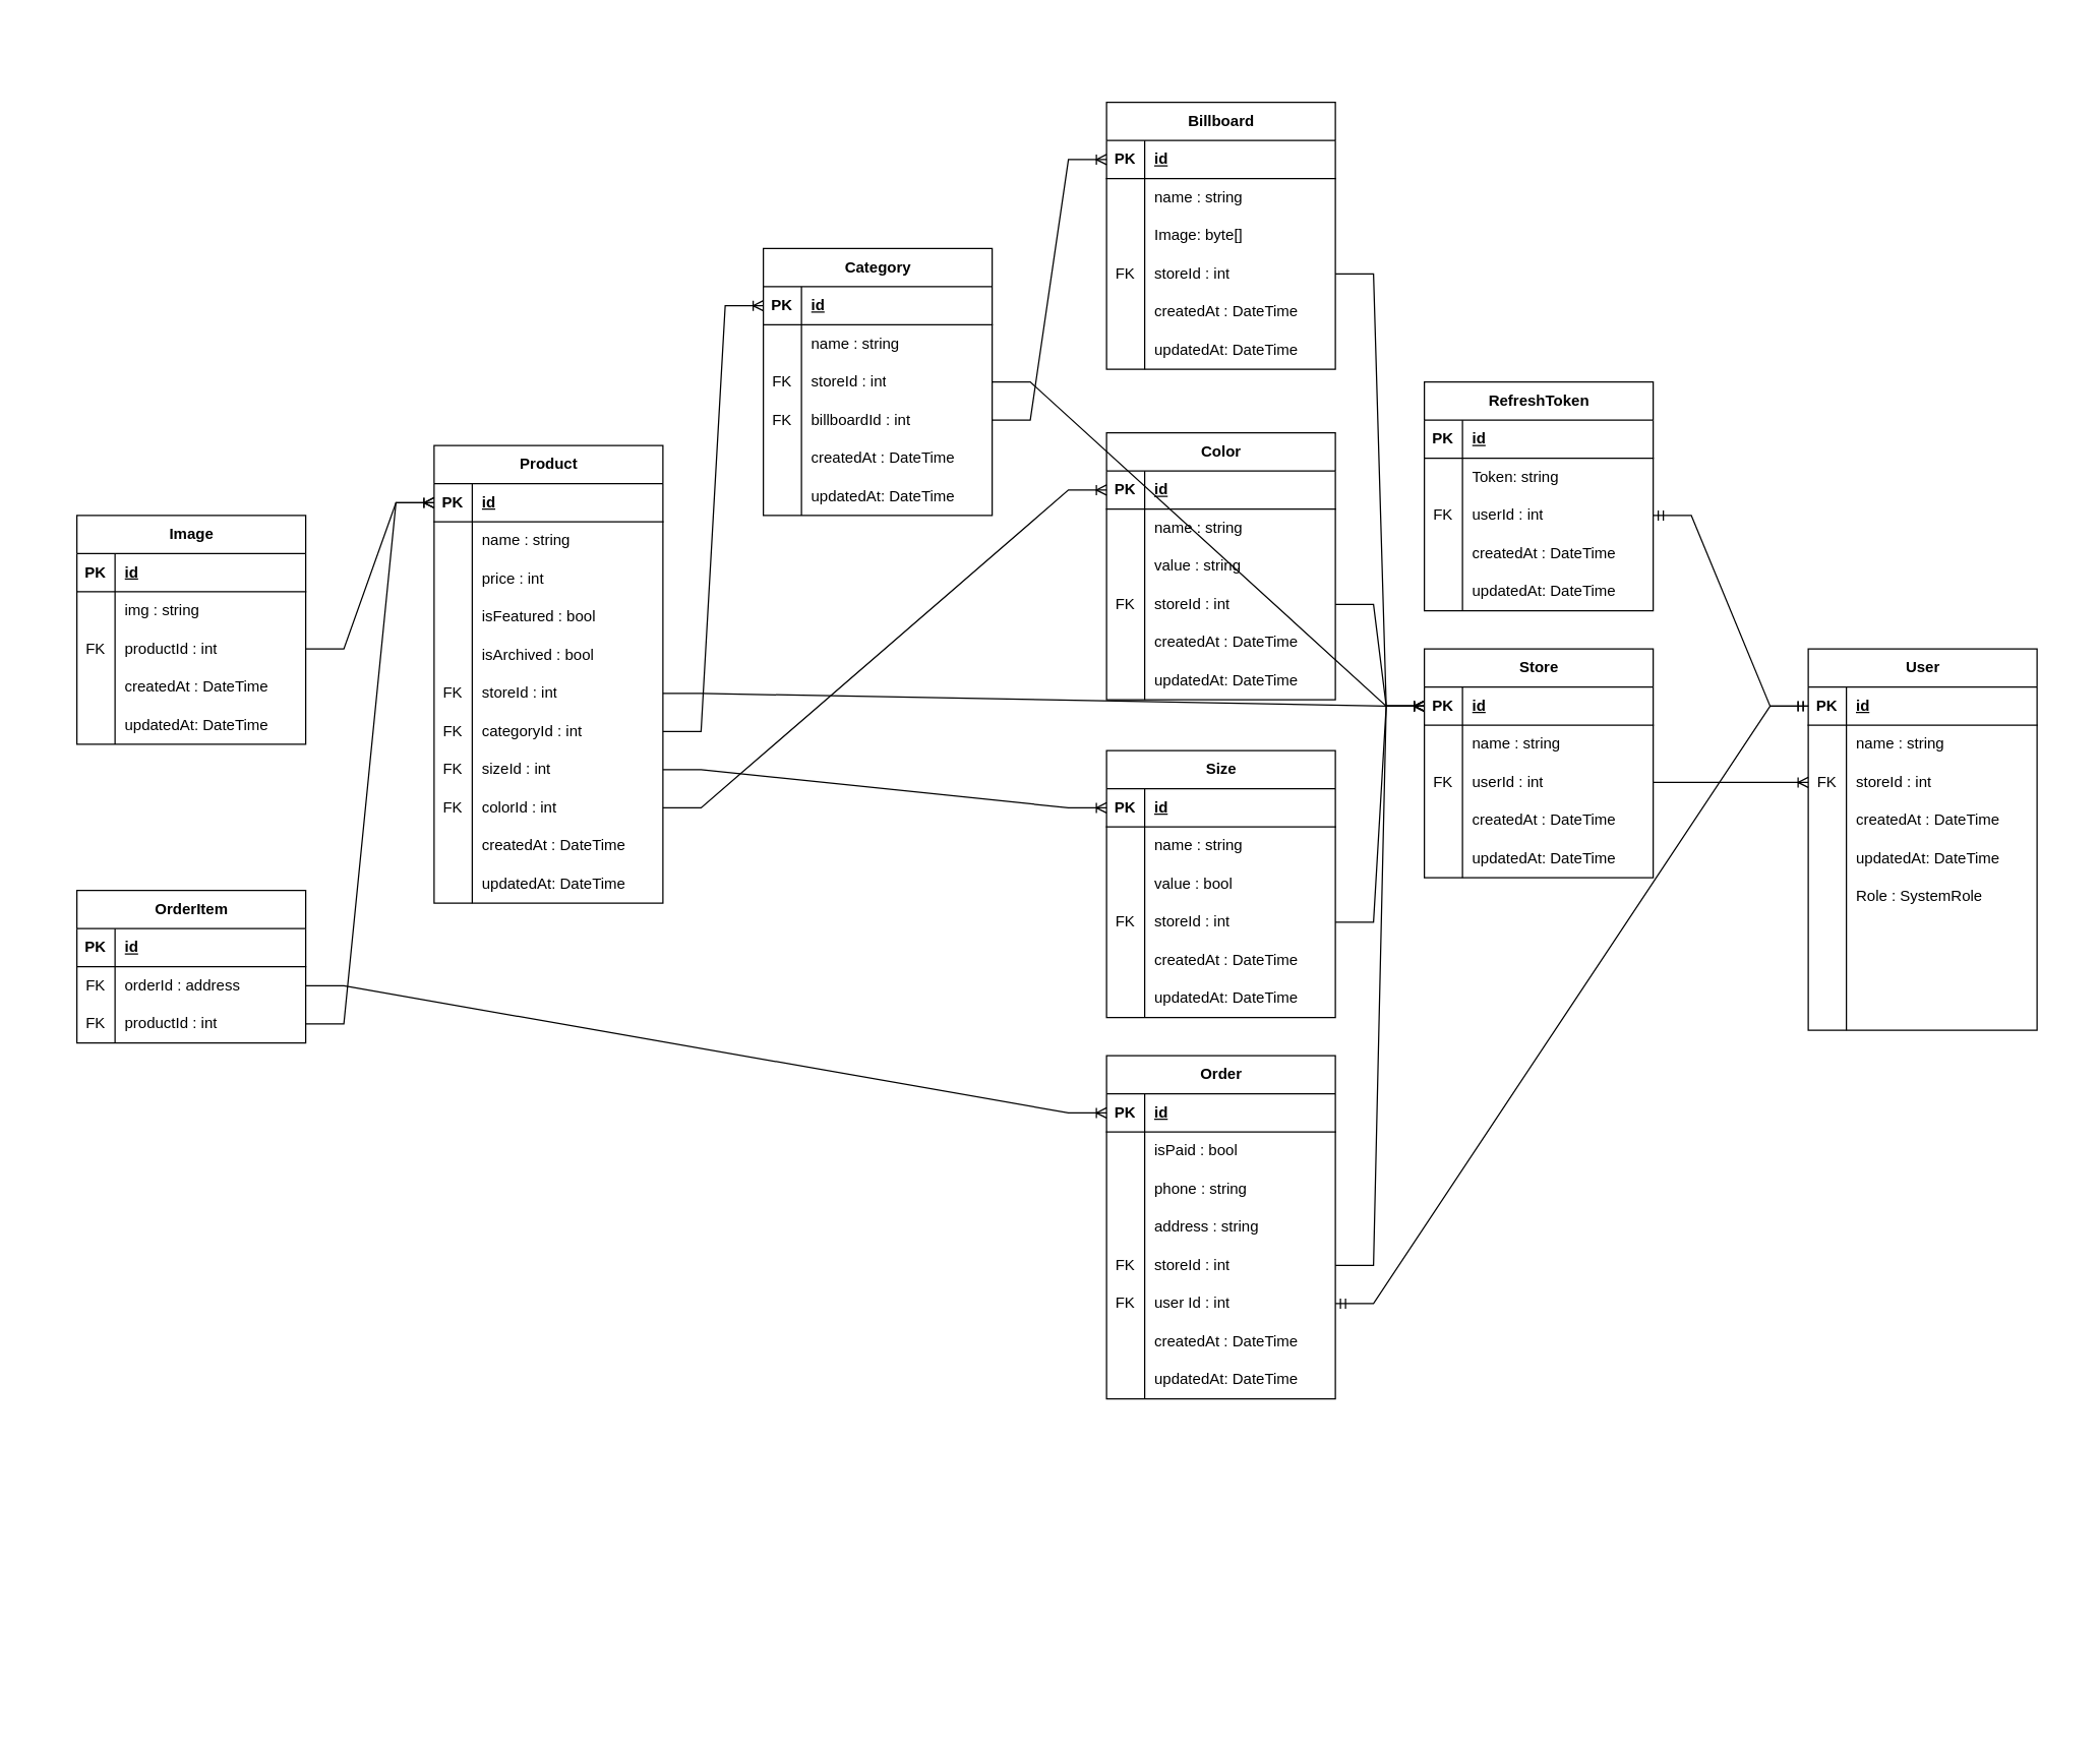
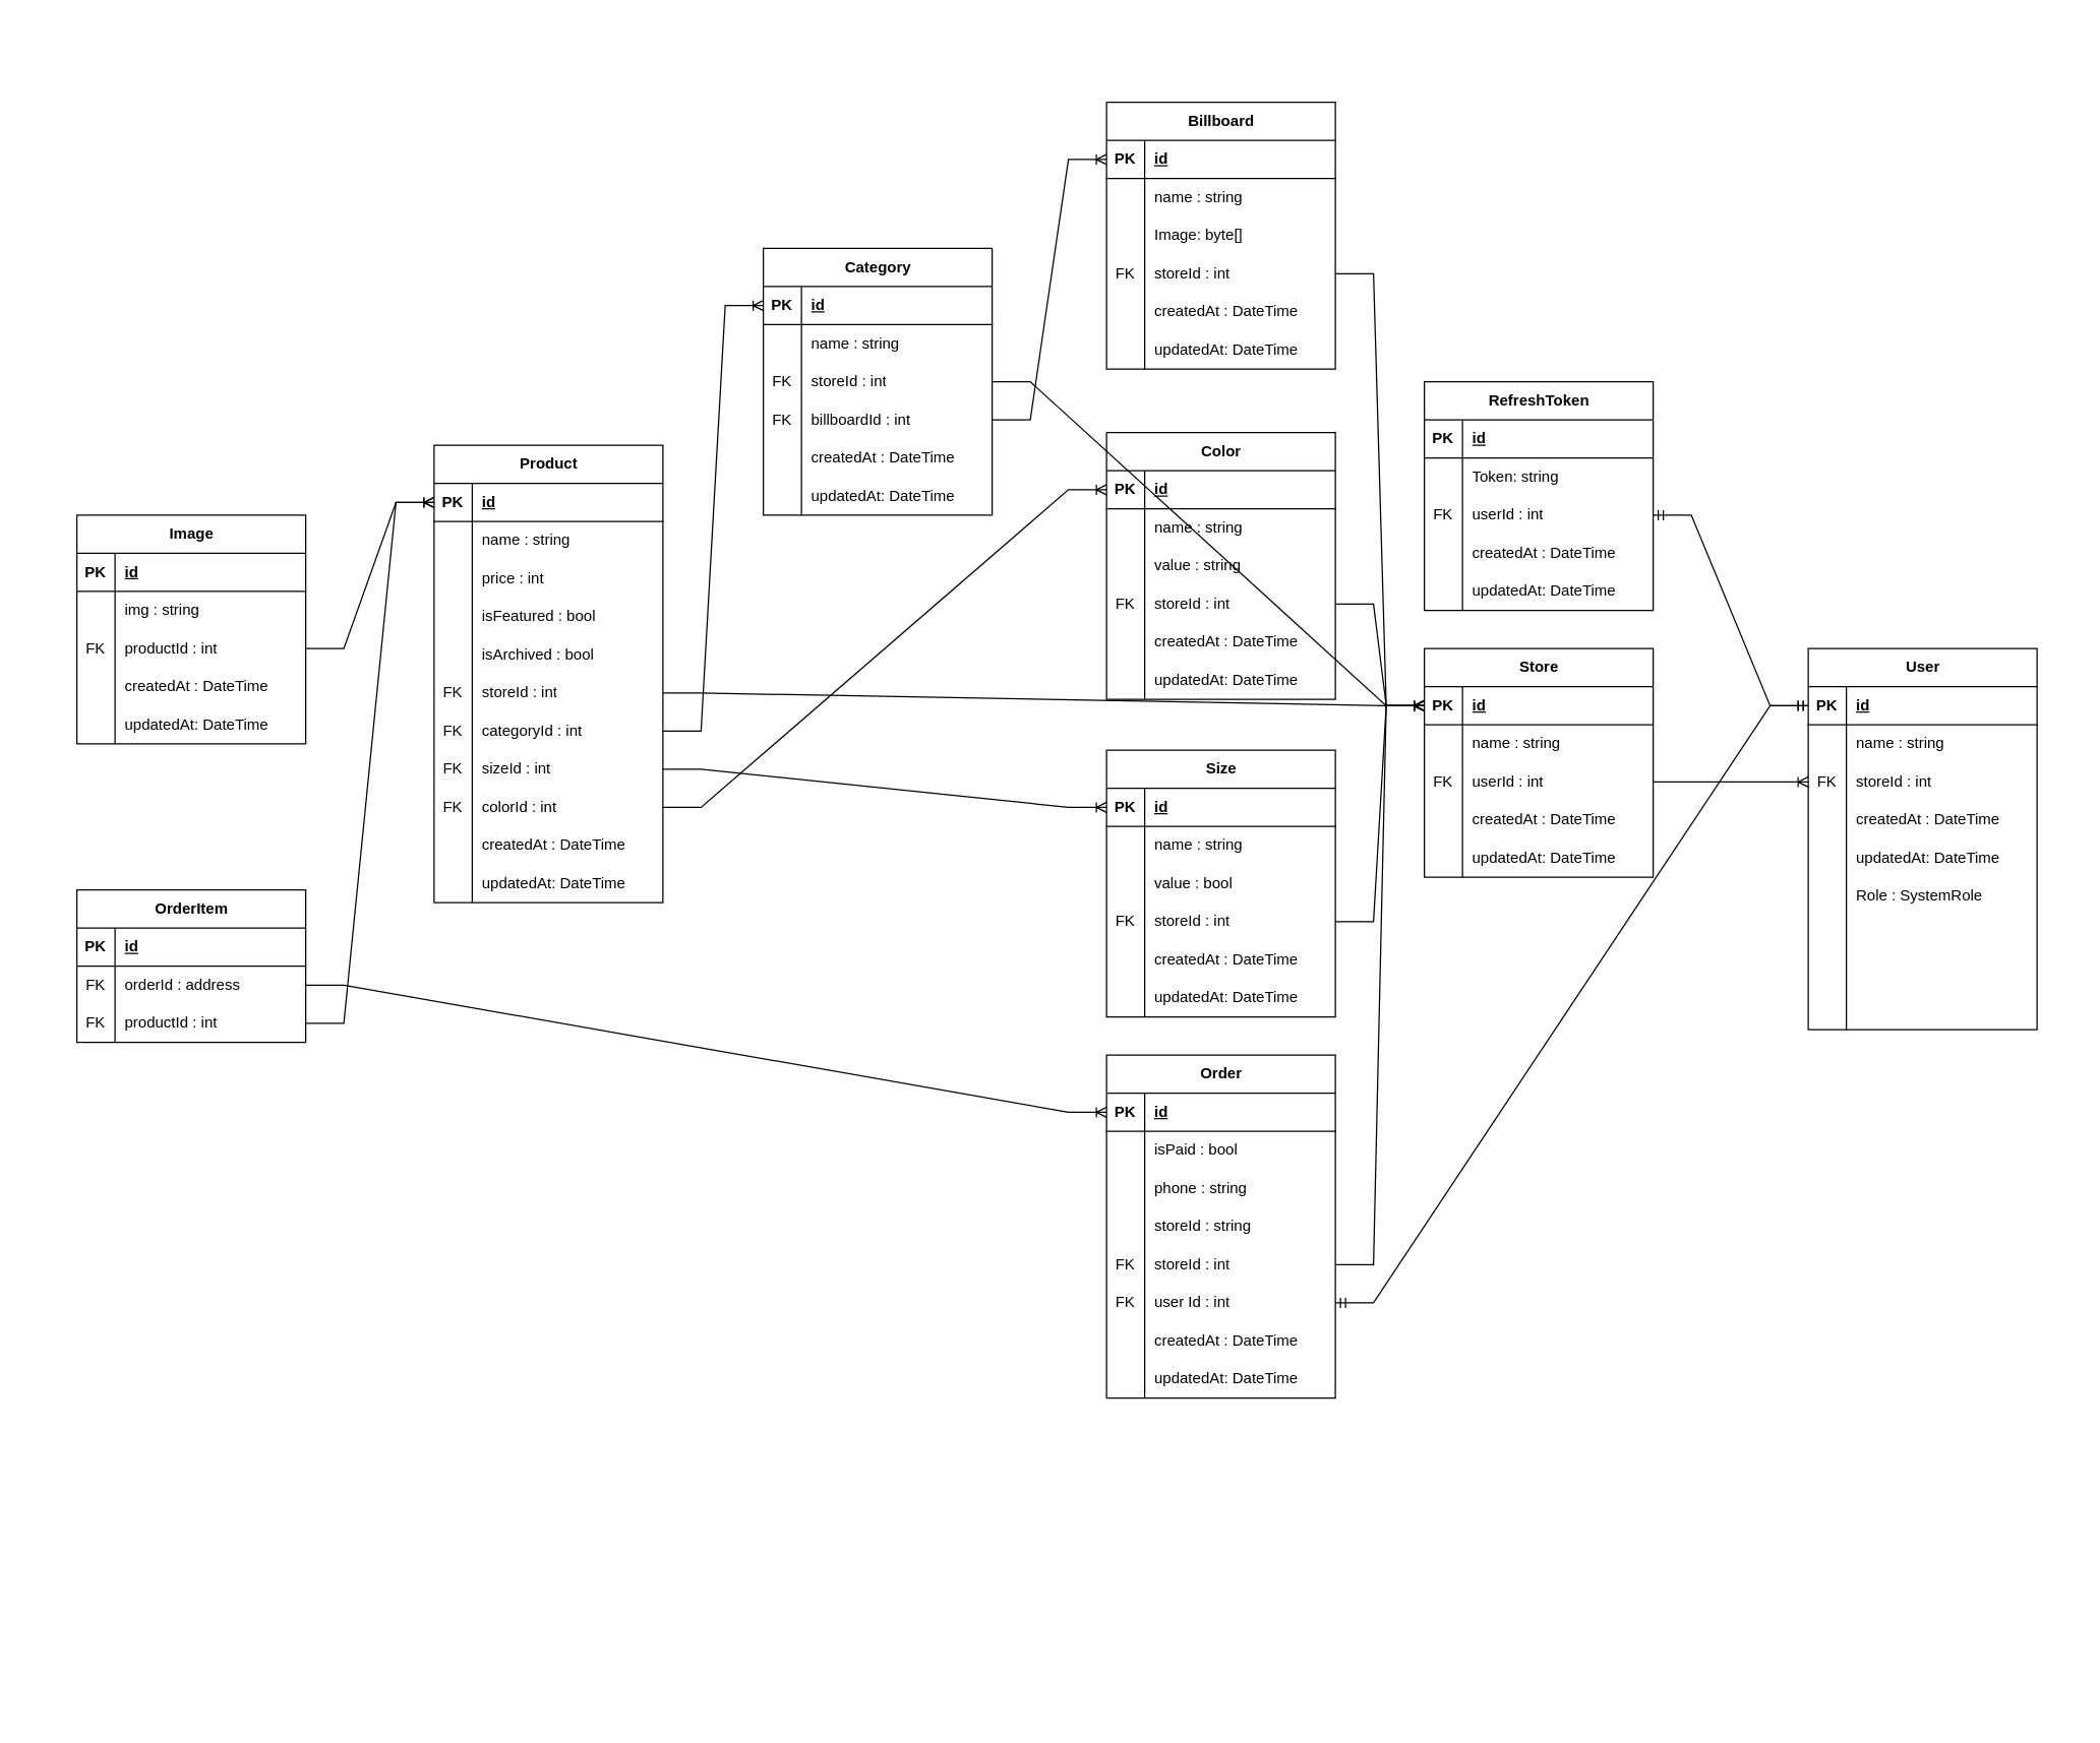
- <mxCell id="157" value="address : string" style="shape=partialRectangle;connectable=0;fillColor=none;top=0;left=0;bottom=0;right=0;align=left;spacingLeft=6;overflow=hidden;whiteSpace=wrap;html=1;" parent="155" vertex="1"><mxGeometry x="30" width="150" height="30" as="geometry"><mxRectangle width="150" height="30" as="alternateBounds" /></mxGeometry></mxCell>
+ <mxCell id="157" value="storeId : string" style="shape=partialRectangle;connectable=0;fillColor=none;top=0;left=0;bottom=0;right=0;align=left;spacingLeft=6;overflow=hidden;whiteSpace=wrap;html=1;" parent="155" vertex="1"><mxGeometry x="30" width="150" height="30" as="geometry"><mxRectangle width="150" height="30" as="alternateBounds" /></mxGeometry></mxCell>
